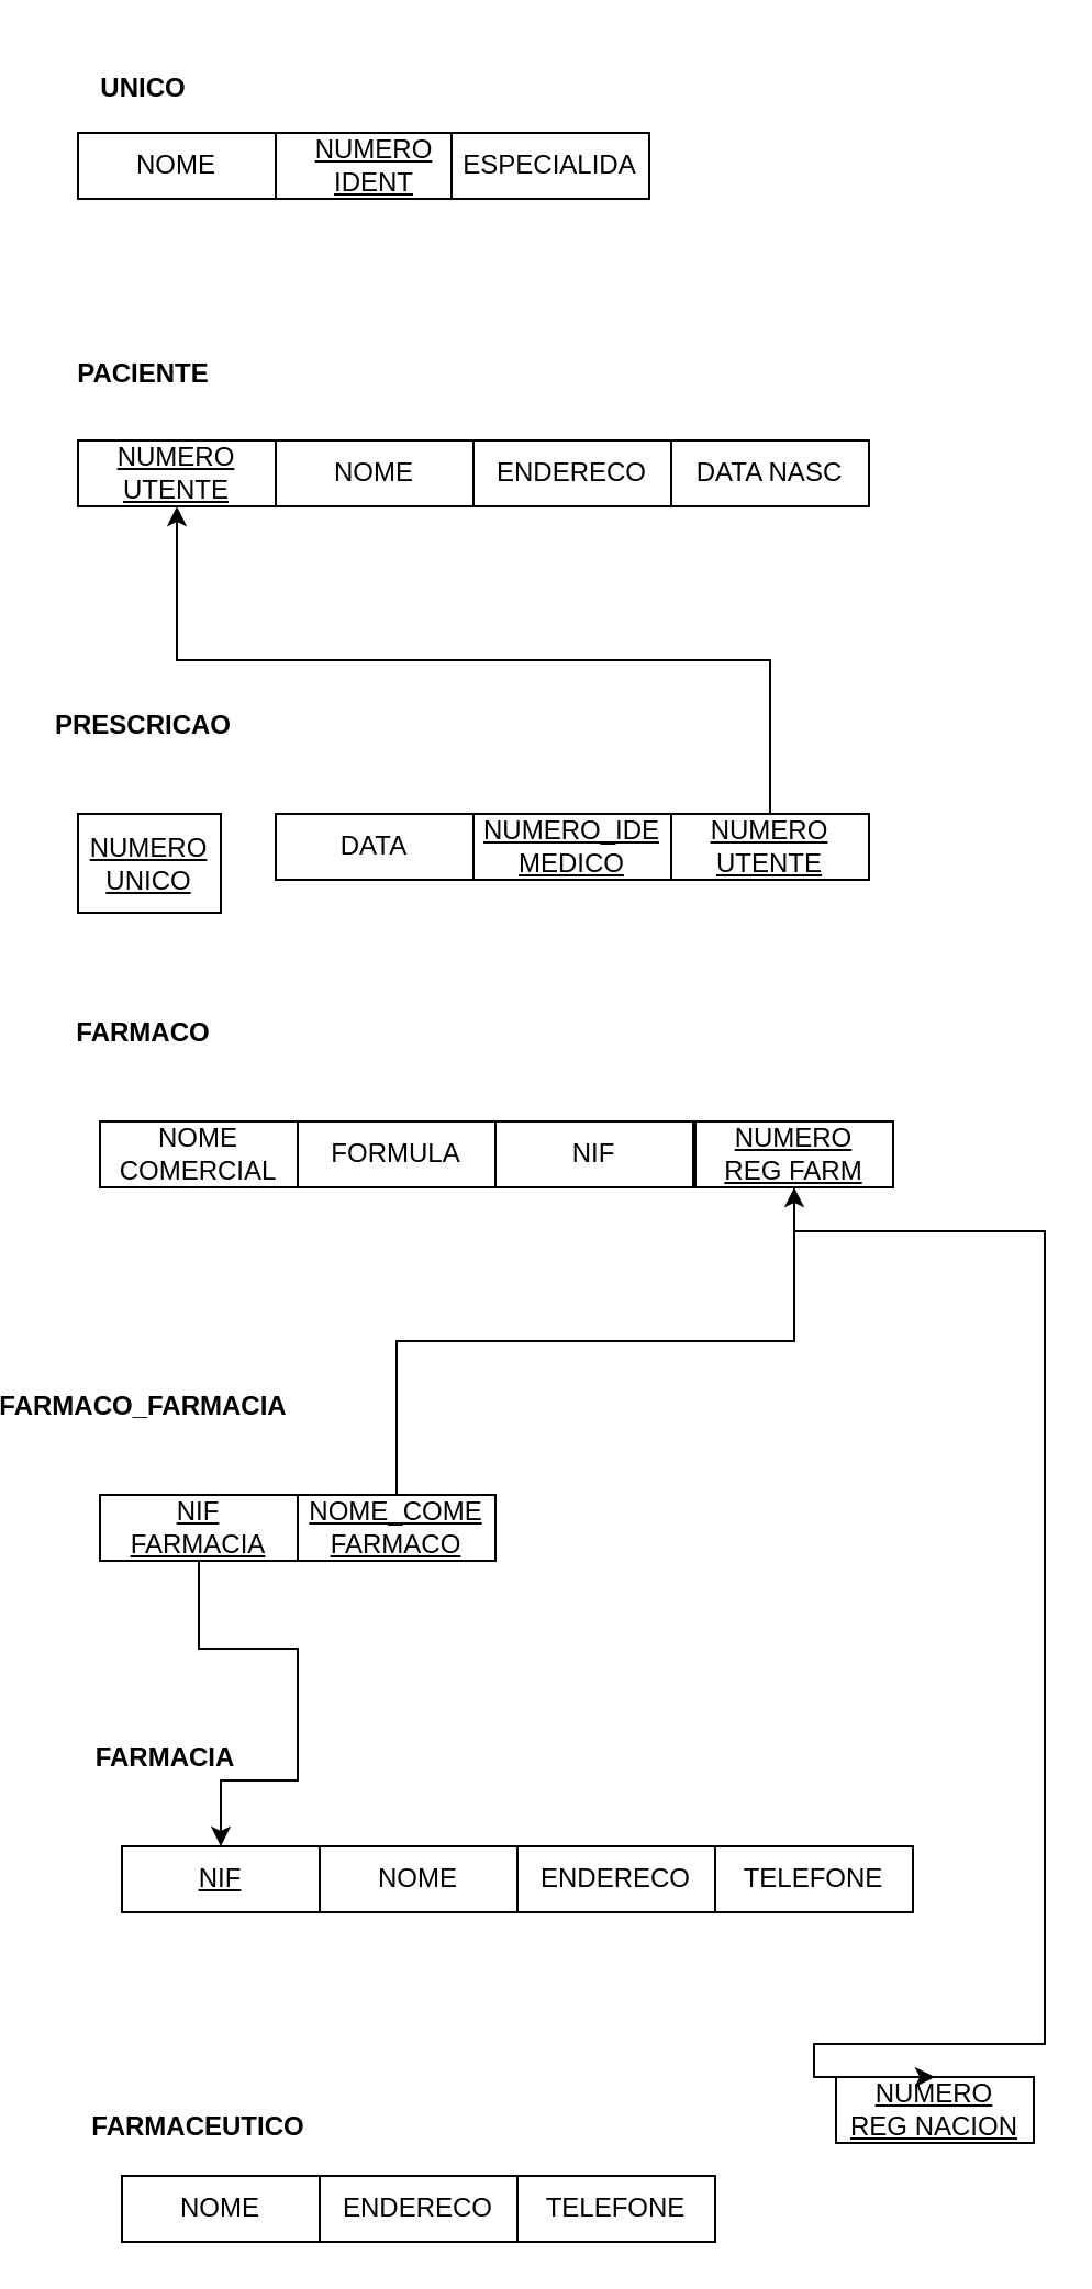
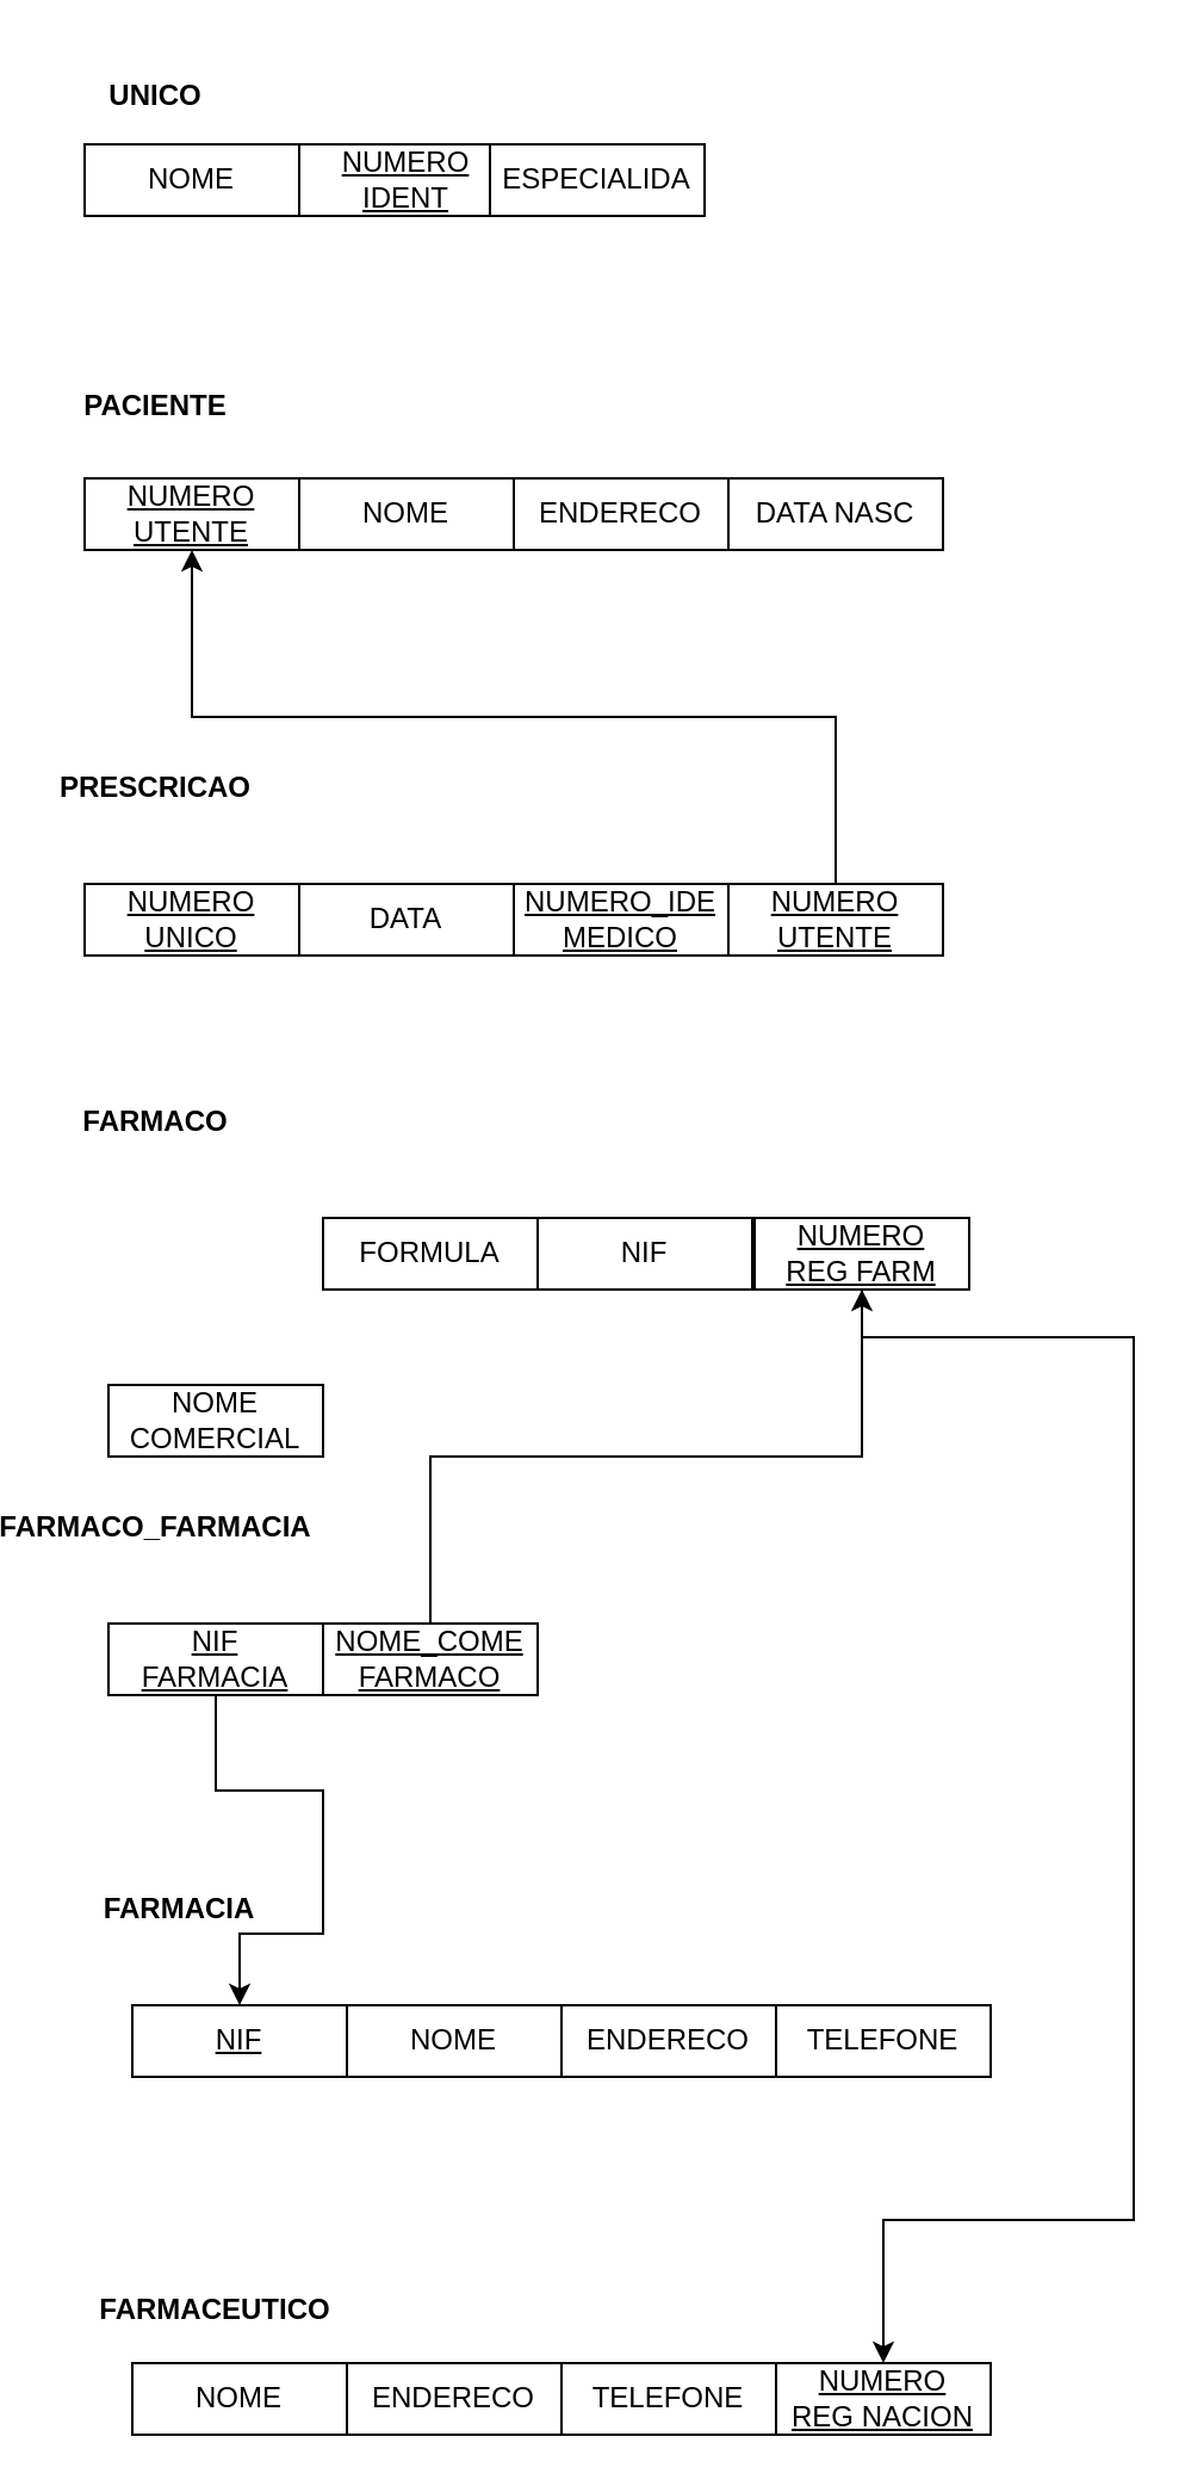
- <mxCell id="6" value="&lt;u&gt;NUMERO UNICO&lt;/u&gt;" style="rounded=0;whiteSpace=wrap;html=1;" vertex="1" parent="1"><mxGeometry x="30" y="370" width="65" height="45" as="geometry" /></mxCell>
+ <mxCell id="6" value="&lt;u&gt;NUMERO UNICO&lt;/u&gt;" style="rounded=0;whiteSpace=wrap;html=1;" vertex="1" parent="1"><mxGeometry x="30" y="370" width="90" height="30" as="geometry" /></mxCell>
- <mxCell id="15" value="NOME&lt;br&gt;COMERCIAL" style="rounded=0;whiteSpace=wrap;html=1;" vertex="1" parent="1"><mxGeometry x="40" y="510" width="90" height="30" as="geometry" /></mxCell>
+ <mxCell id="15" value="NOME&lt;br&gt;COMERCIAL" style="rounded=0;whiteSpace=wrap;html=1;" vertex="1" parent="1"><mxGeometry x="40" y="580" width="90" height="30" as="geometry" /></mxCell>
- <mxCell id="22" value="&lt;u&gt;NUMERO&lt;br&gt;REG NACION&lt;/u&gt;" style="rounded=0;whiteSpace=wrap;html=1;" vertex="1" parent="1"><mxGeometry x="375" y="945" width="90" height="30" as="geometry" /></mxCell>
+ <mxCell id="22" value="&lt;u&gt;NUMERO&lt;br&gt;REG NACION&lt;/u&gt;" style="rounded=0;whiteSpace=wrap;html=1;" vertex="1" parent="1"><mxGeometry x="320" y="990" width="90" height="30" as="geometry" /></mxCell>
